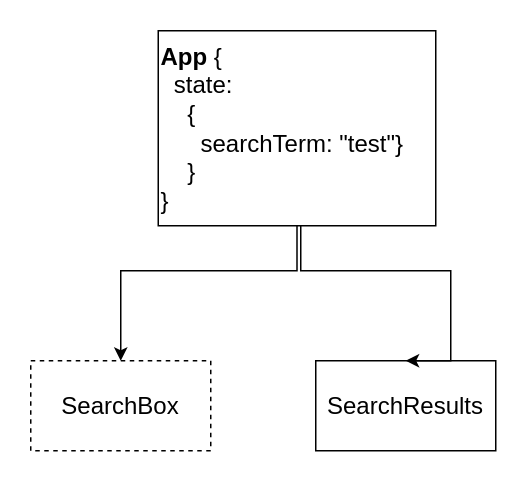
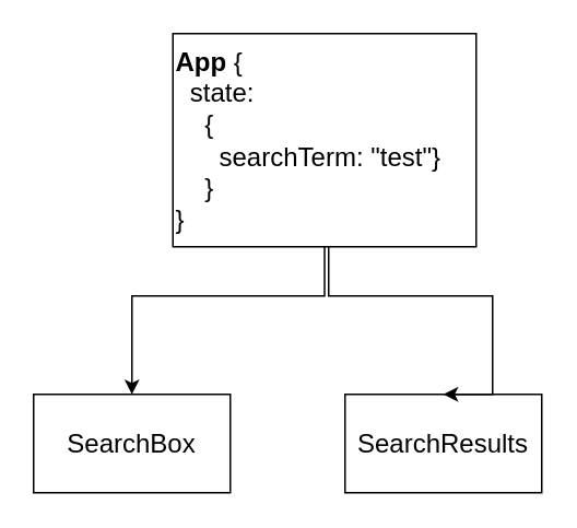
- <mxCell id="4" value="SearchBox" style="rounded=0;whiteSpace=wrap;html=1;fontSize=16;dashed=1;" vertex="1" parent="1"><mxGeometry x="20" y="240" width="120" height="60" as="geometry" /></mxCell>
+ <mxCell id="4" value="SearchBox" style="rounded=0;whiteSpace=wrap;html=1;fontSize=16;" vertex="1" parent="1"><mxGeometry x="20" y="240" width="120" height="60" as="geometry" /></mxCell>
